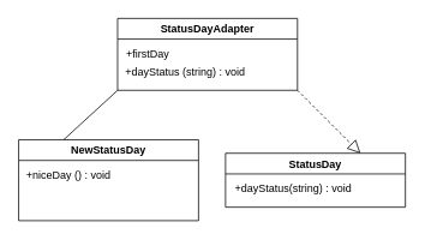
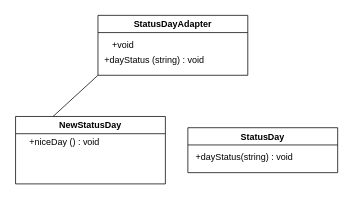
- <mxCell id="7" value="+firstDay&amp;nbsp;" style="text;html=1;align=center;verticalAlign=middle;resizable=0;points=[];autosize=1;strokeColor=none;" vertex="1" parent="6"><mxGeometry y="30" width="70" height="20" as="geometry" /></mxCell>
+ <mxCell id="7" value="+void&amp;nbsp;" style="text;html=1;align=center;verticalAlign=middle;resizable=0;points=[];autosize=1;strokeColor=none;" vertex="1" parent="6"><mxGeometry y="30" width="70" height="20" as="geometry" /></mxCell>
- <mxCell id="10" value="" style="endArrow=block;dashed=1;endFill=0;endSize=12;html=1;entryX=0.75;entryY=0;entryDx=0;entryDy=0;exitX=1;exitY=1;exitDx=0;exitDy=0;" edge="1" parent="1" source="6" target="2"><mxGeometry width="160" relative="1" as="geometry"><mxPoint x="170" y="130" as="sourcePoint" /><mxPoint x="330" y="130" as="targetPoint" /></mxGeometry></mxCell>
- <mxCell id="5" value="+niceDay () : void" style="text;html=1;align=center;verticalAlign=middle;resizable=0;points=[];autosize=1;strokeColor=none;" vertex="1" parent="4"><mxGeometry y="30" width="110" height="20" as="geometry" /></mxCell>
+ <mxCell id="5" value="+niceDay () : void" style="text;html=1;align=center;verticalAlign=middle;resizable=0;points=[];autosize=1;strokeColor=none;" vertex="1" parent="4"><mxGeometry x="10" y="25" width="110" height="20" as="geometry" /></mxCell>
